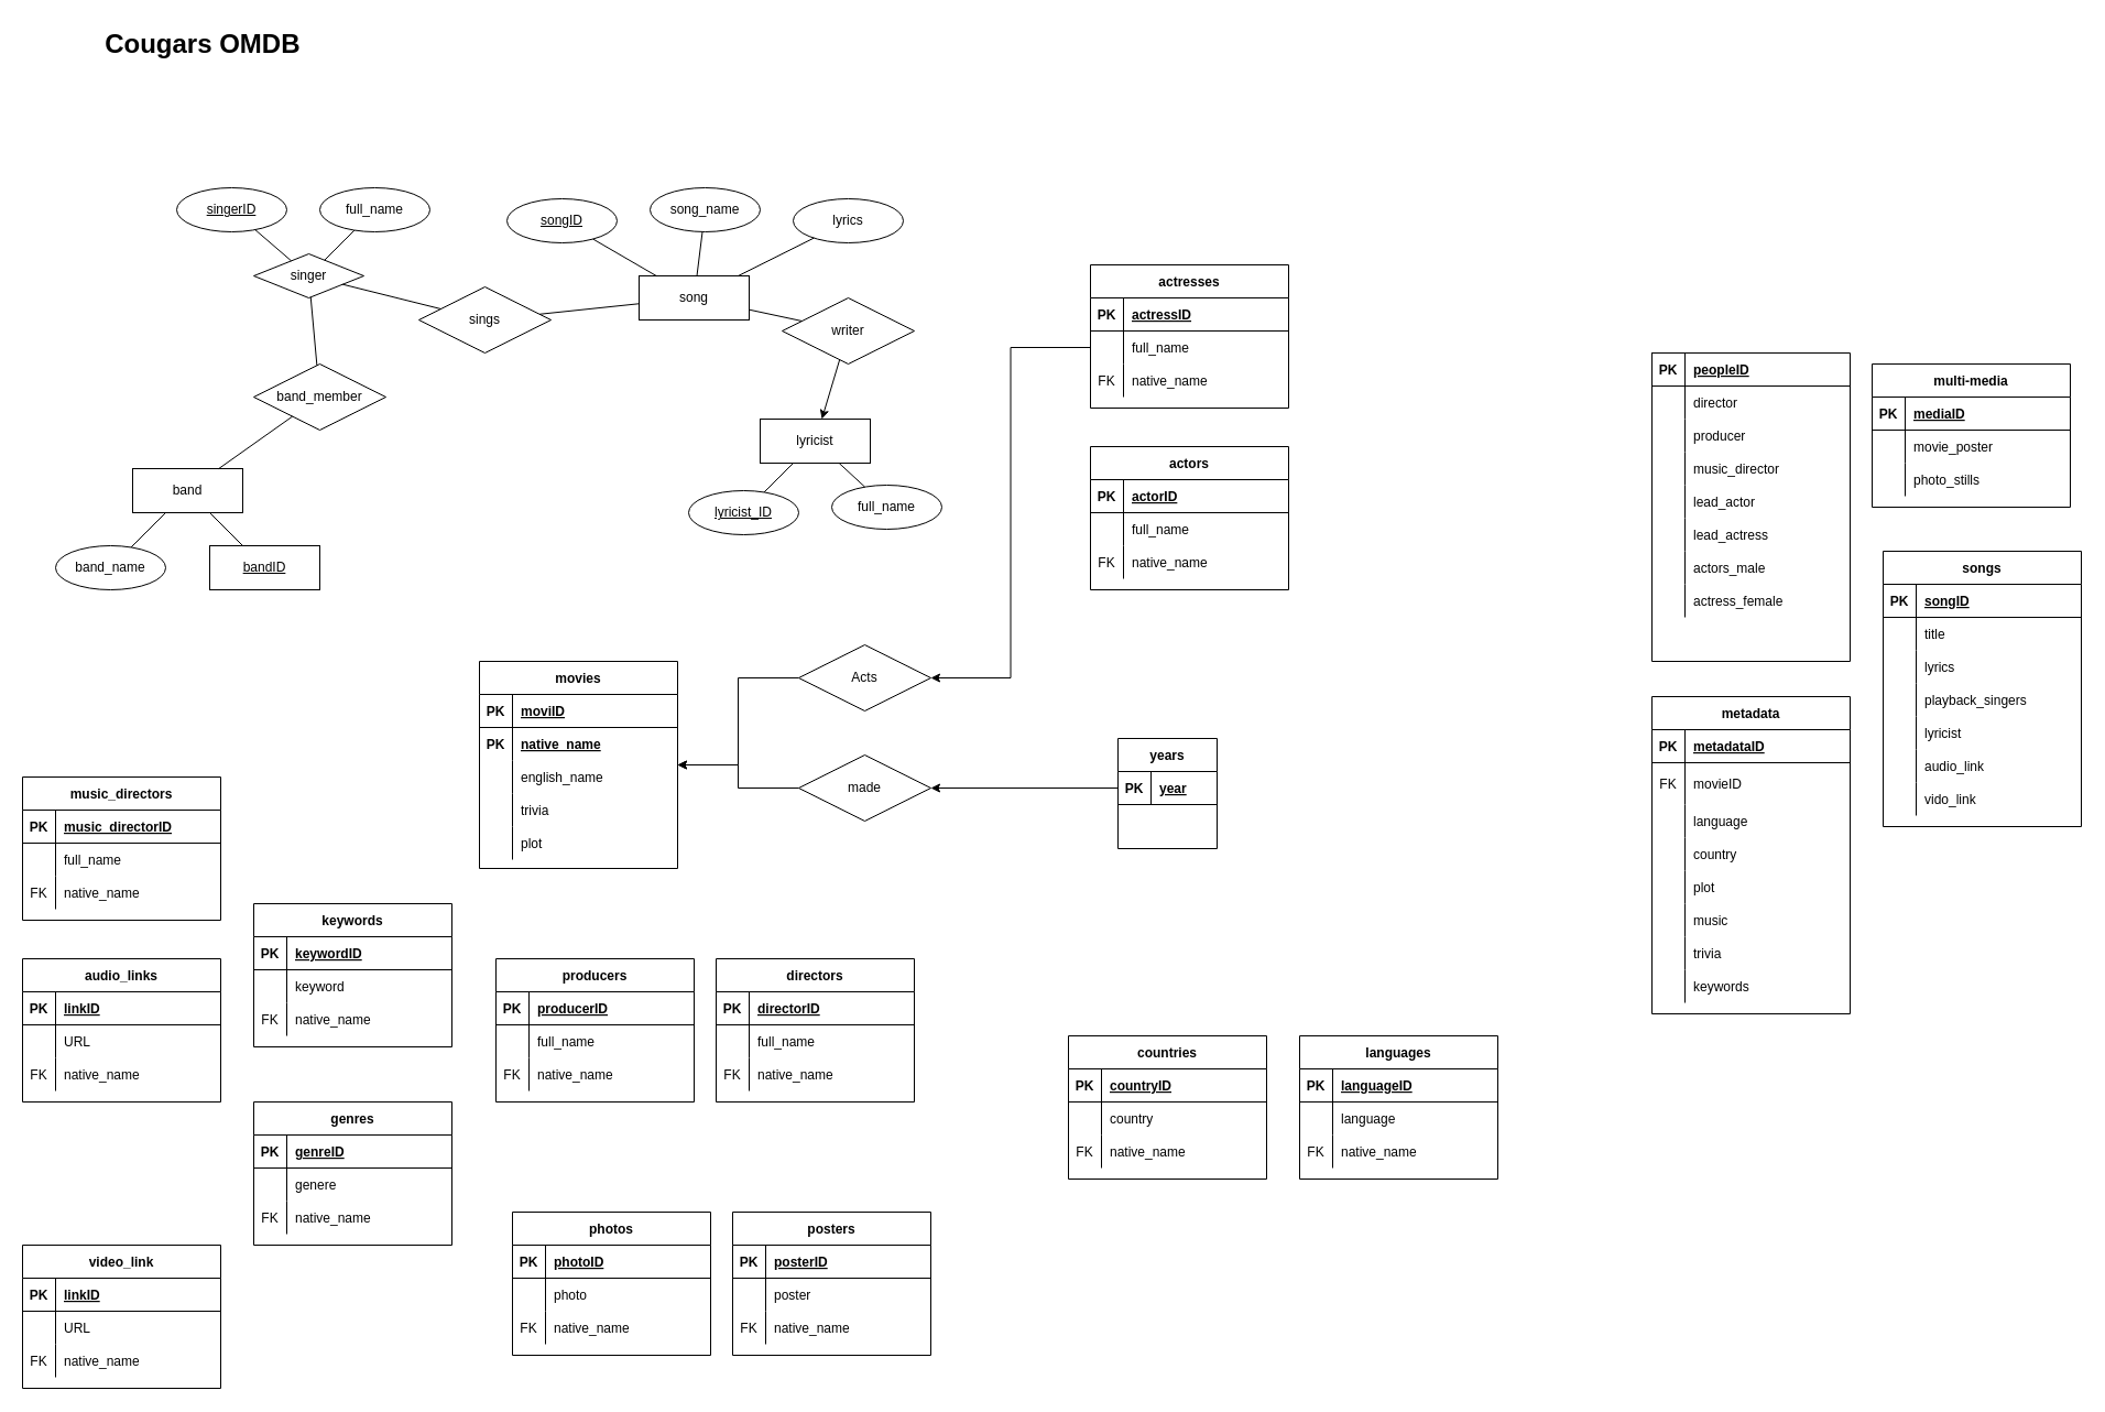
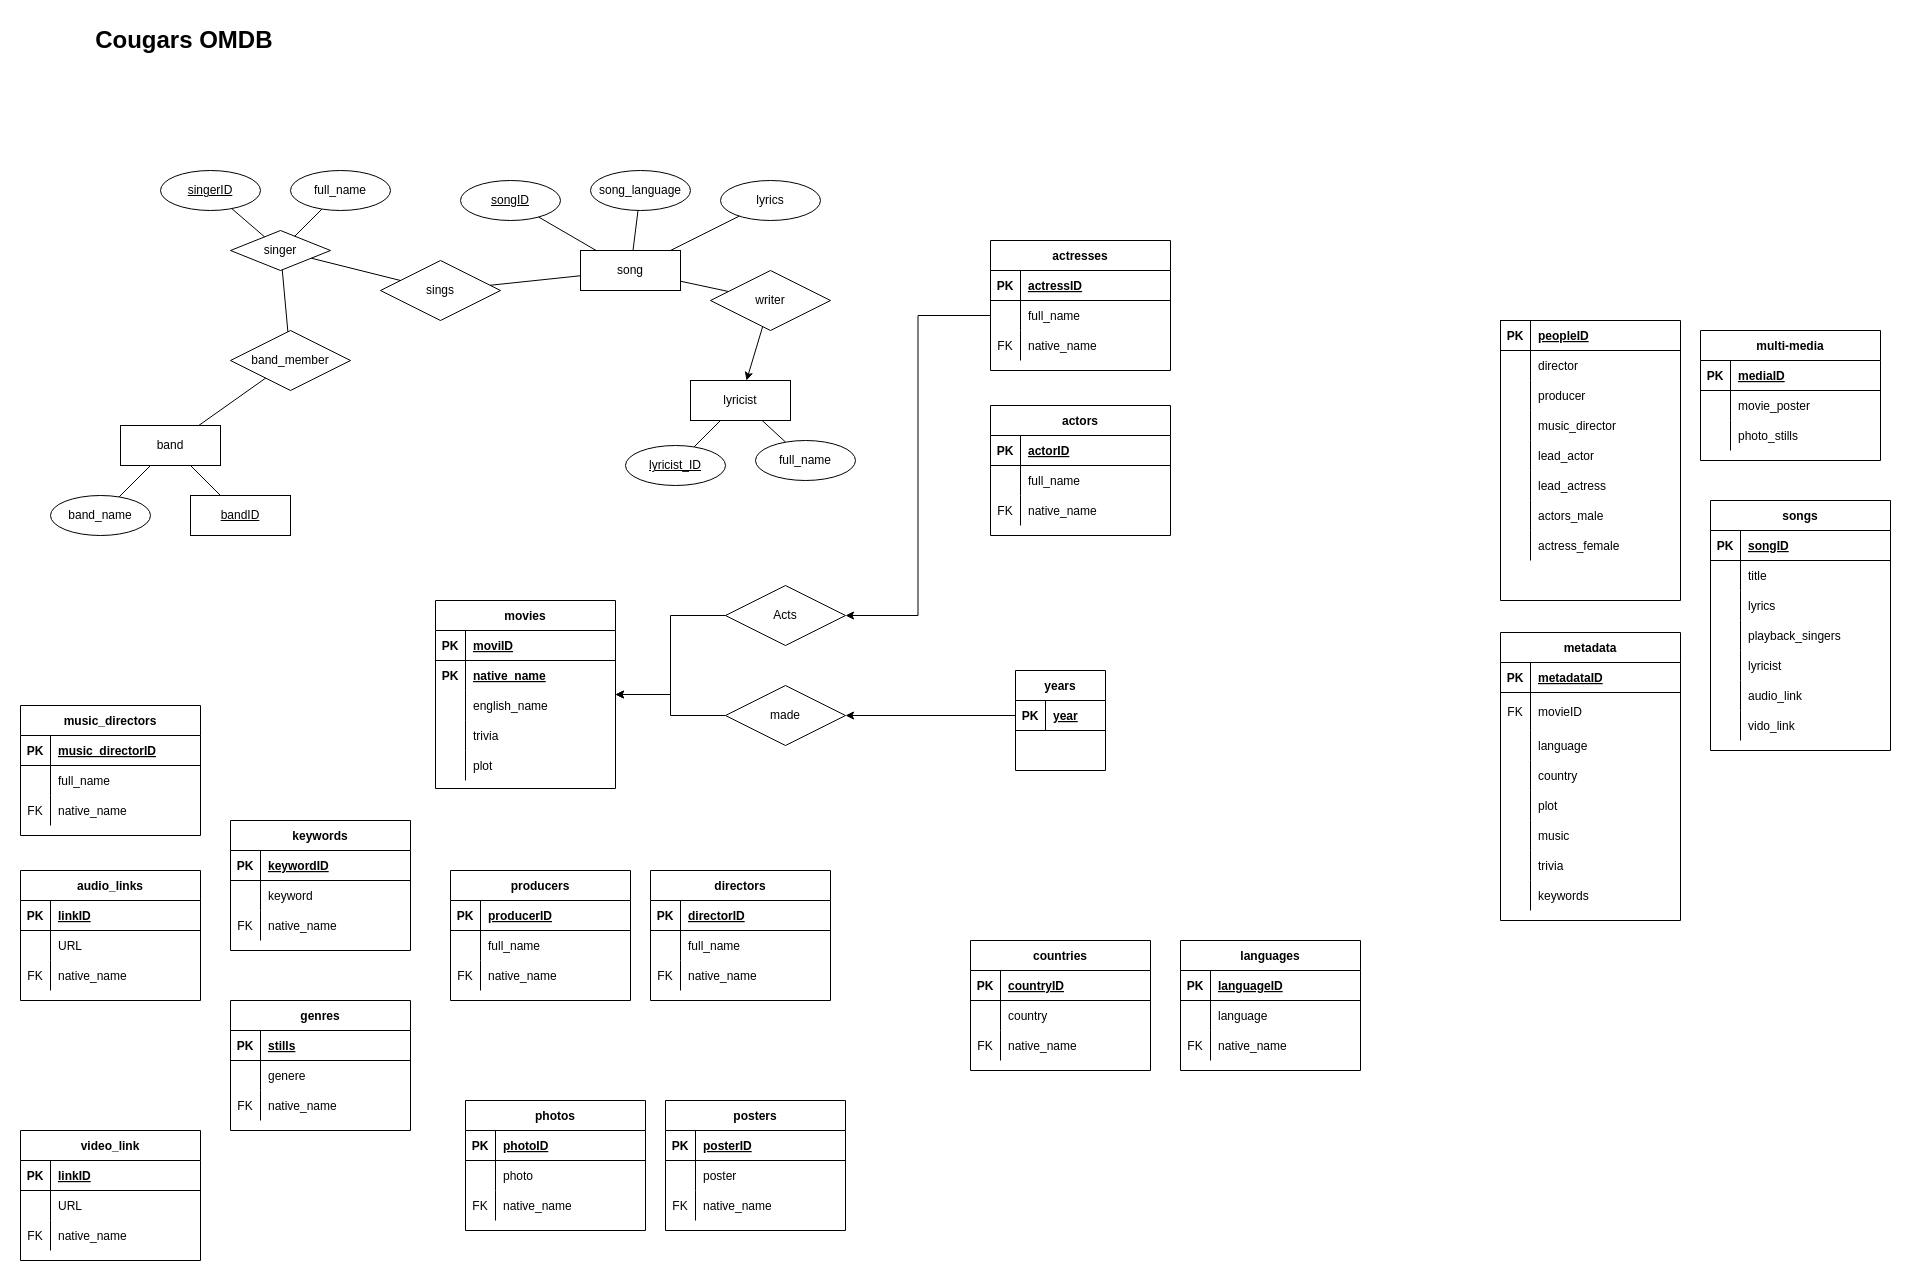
- <mxCell id="250" value="song_name" style="ellipse;whiteSpace=wrap;html=1;align=center;" vertex="1" parent="1"><mxGeometry x="590" y="170" width="100" height="40" as="geometry" /></mxCell>
+ <mxCell id="250" value="song_language" style="ellipse;whiteSpace=wrap;html=1;align=center;" vertex="1" parent="1"><mxGeometry x="590" y="170" width="100" height="40" as="geometry" /></mxCell>
- <mxCell id="159" value="genreID" style="shape=partialRectangle;connectable=0;fillColor=none;top=0;left=0;bottom=0;right=0;align=left;spacingLeft=6;fontStyle=5;overflow=hidden;" parent="157" vertex="1"><mxGeometry x="30" width="150" height="30" as="geometry" /></mxCell>
+ <mxCell id="159" value="stills" style="shape=partialRectangle;connectable=0;fillColor=none;top=0;left=0;bottom=0;right=0;align=left;spacingLeft=6;fontStyle=5;overflow=hidden;" parent="157" vertex="1"><mxGeometry x="30" width="150" height="30" as="geometry" /></mxCell>
